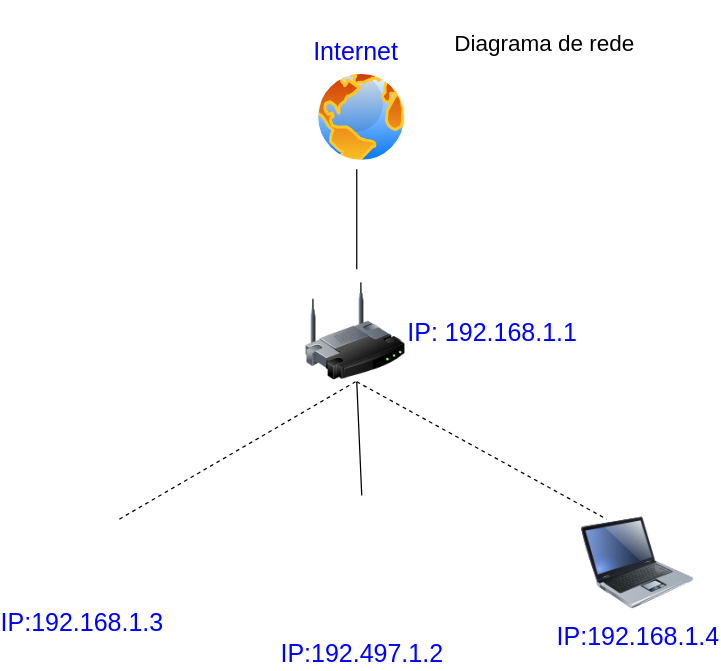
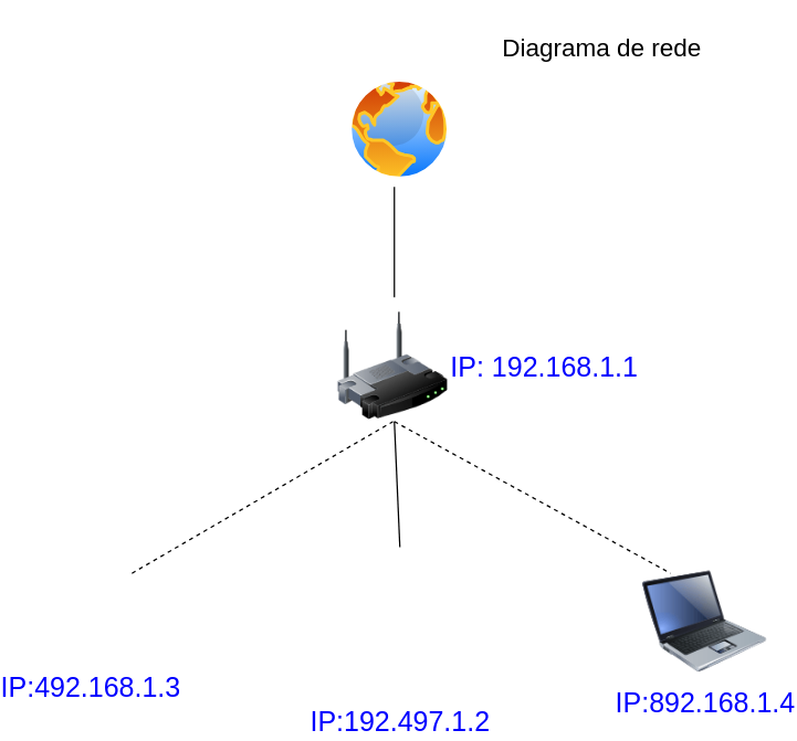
- <mxCell id="12" value="Internet&lt;br&gt;" style="text;html=1;resizable=0;autosize=1;align=center;verticalAlign=bottom;points=[];fillColor=none;strokeColor=none;rounded=0;horizontal=1;labelPosition=center;verticalLabelPosition=top;fontSize=20;fontColor=#0000FF;" parent="1" vertex="1"><mxGeometry x="239" y="55" width="60" height="20" as="geometry" /></mxCell>
- <mxCell id="6" value="&lt;font color=&quot;#0000ff&quot; style=&quot;font-size: 20px&quot;&gt;IP:192.168.1.3&lt;/font&gt;" style="shape=image;html=1;verticalAlign=top;verticalLabelPosition=bottom;labelBackgroundColor=#ffffff;imageAspect=0;aspect=fixed;image=https://cdn4.iconfinder.com/data/icons/PixeloPhilia_2/PNG/smartphone.png" parent="1" vertex="1"><mxGeometry x="20" y="419" width="60" height="60" as="geometry" /></mxCell>
+ <mxCell id="6" value="&lt;font color=&quot;#0000ff&quot; style=&quot;font-size: 20px&quot;&gt;IP:492.168.1.3&lt;/font&gt;" style="shape=image;html=1;verticalAlign=top;verticalLabelPosition=bottom;labelBackgroundColor=#ffffff;imageAspect=0;aspect=fixed;image=https://cdn4.iconfinder.com/data/icons/PixeloPhilia_2/PNG/smartphone.png" parent="1" vertex="1"><mxGeometry x="20" y="419" width="60" height="60" as="geometry" /></mxCell>
- <mxCell id="9" value="&lt;font style=&quot;font-size: 20px&quot;&gt;IP:192.168.1.4&lt;/font&gt;" style="image;html=1;image=img/lib/clip_art/computers/Laptop_128x128.png;fontSize=17;fontColor=#0000FF;" parent="1" vertex="1"><mxGeometry x="450" y="410" width="90" height="80" as="geometry" /></mxCell>
+ <mxCell id="9" value="&lt;font style=&quot;font-size: 20px&quot;&gt;IP:892.168.1.4&lt;/font&gt;" style="image;html=1;image=img/lib/clip_art/computers/Laptop_128x128.png;fontSize=17;fontColor=#0000FF;" parent="1" vertex="1"><mxGeometry x="450" y="410" width="90" height="80" as="geometry" /></mxCell>
